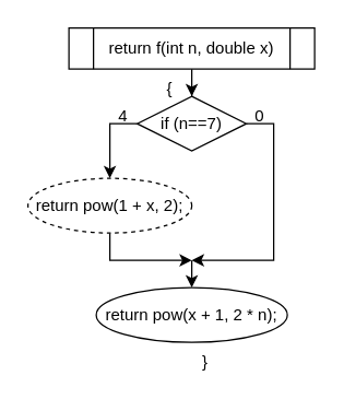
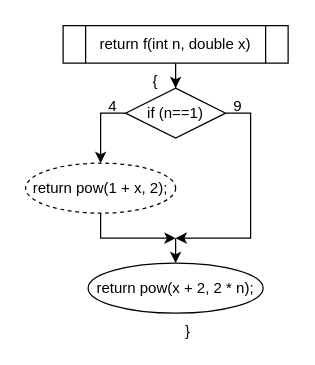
- <mxCell id="14" value="0" style="text;html=1;align=center;verticalAlign=middle;whiteSpace=wrap;rounded=0;" parent="1" vertex="1"><mxGeometry x="180" y="80" width="20" height="10" as="geometry" /></mxCell>
+ <mxCell id="14" value="9" style="text;html=1;align=center;verticalAlign=middle;whiteSpace=wrap;rounded=0;" parent="1" vertex="1"><mxGeometry x="180" y="80" width="20" height="10" as="geometry" /></mxCell>
- <mxCell id="6" value="if (n==7)" style="rhombus;whiteSpace=wrap;html=1;" parent="1" vertex="1"><mxGeometry x="100" y="70" width="80" height="40" as="geometry" /></mxCell>
+ <mxCell id="6" value="if (n==1)" style="rhombus;whiteSpace=wrap;html=1;" parent="1" vertex="1"><mxGeometry x="100" y="70" width="80" height="40" as="geometry" /></mxCell>
- <mxCell id="10" value="return pow(x + 1, 2 * n);" style="ellipse;whiteSpace=wrap;html=1;" parent="1" vertex="1"><mxGeometry x="70" y="210" width="140" height="40" as="geometry" /></mxCell>
+ <mxCell id="10" value="return pow(x + 2, 2 * n);" style="ellipse;whiteSpace=wrap;html=1;" parent="1" vertex="1"><mxGeometry x="70" y="210" width="140" height="40" as="geometry" /></mxCell>
